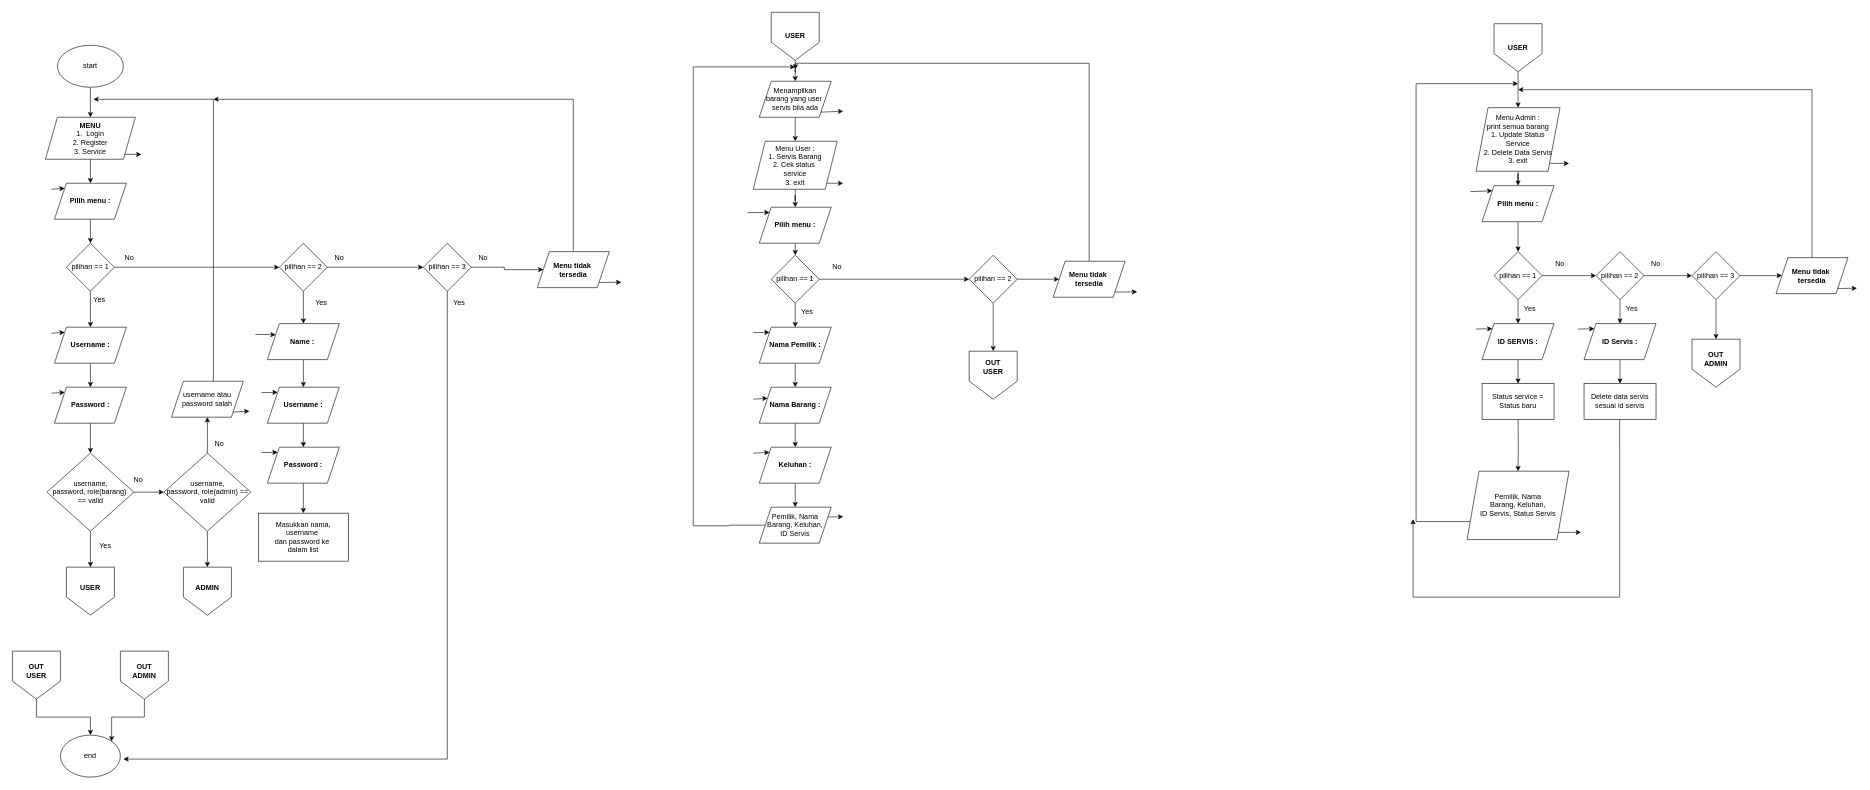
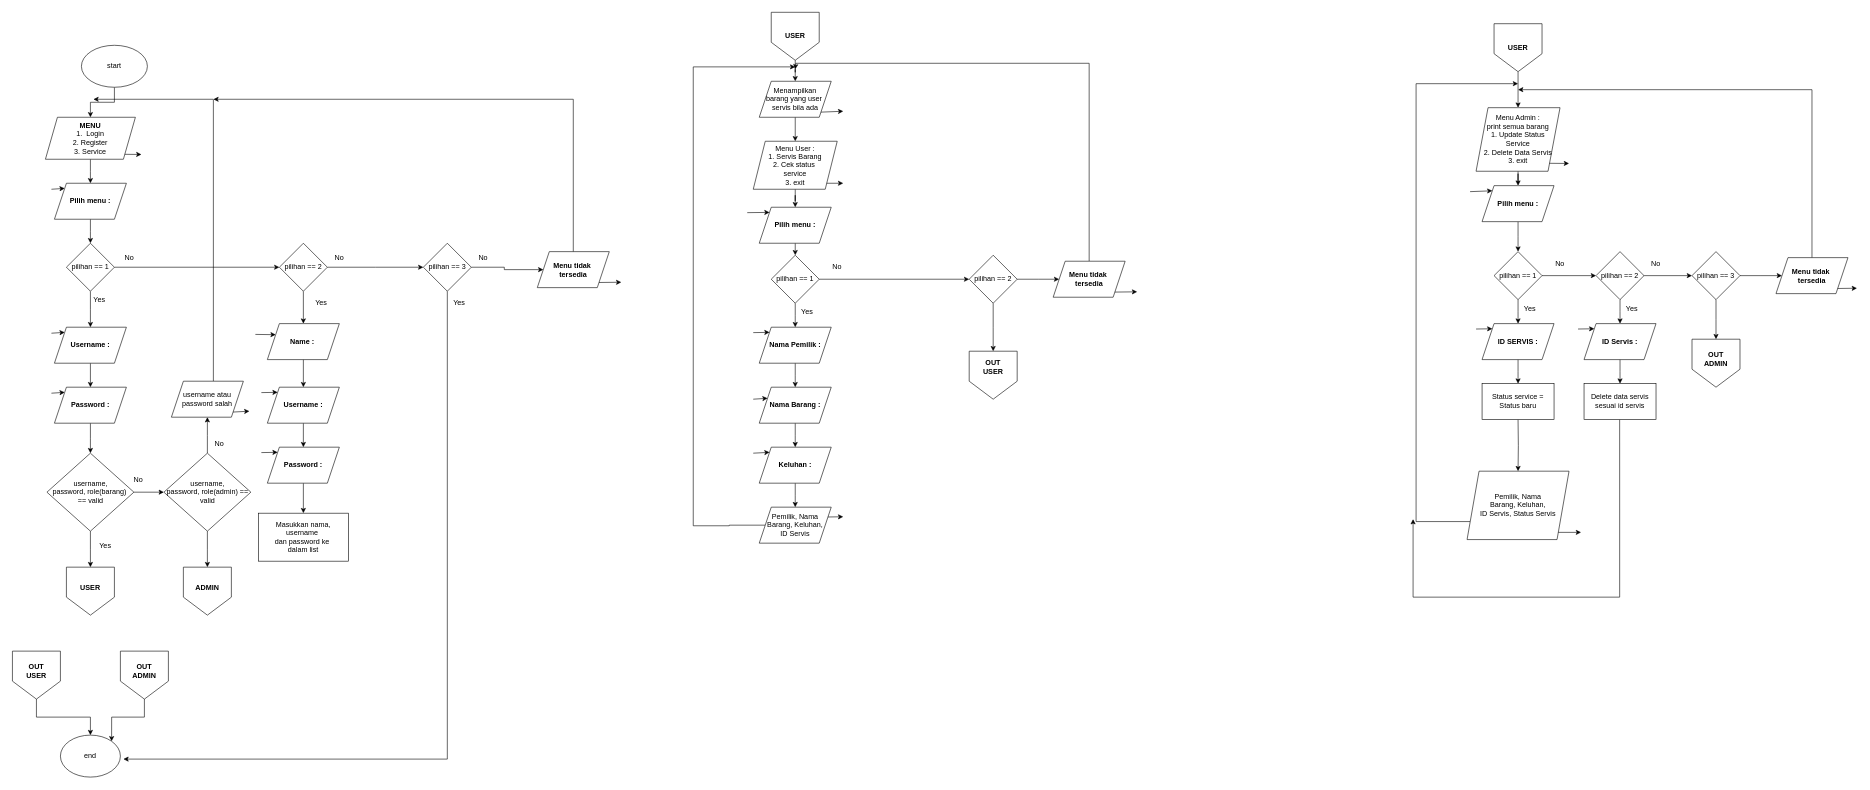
- <mxCell id="3" value="start" style="ellipse;whiteSpace=wrap;html=1;" parent="1" vertex="1"><mxGeometry x="95" y="75" width="110" height="70" as="geometry" /></mxCell>
+ <mxCell id="3" value="start" style="ellipse;whiteSpace=wrap;html=1;" parent="1" vertex="1"><mxGeometry x="135" y="75" width="110" height="70" as="geometry" /></mxCell>
